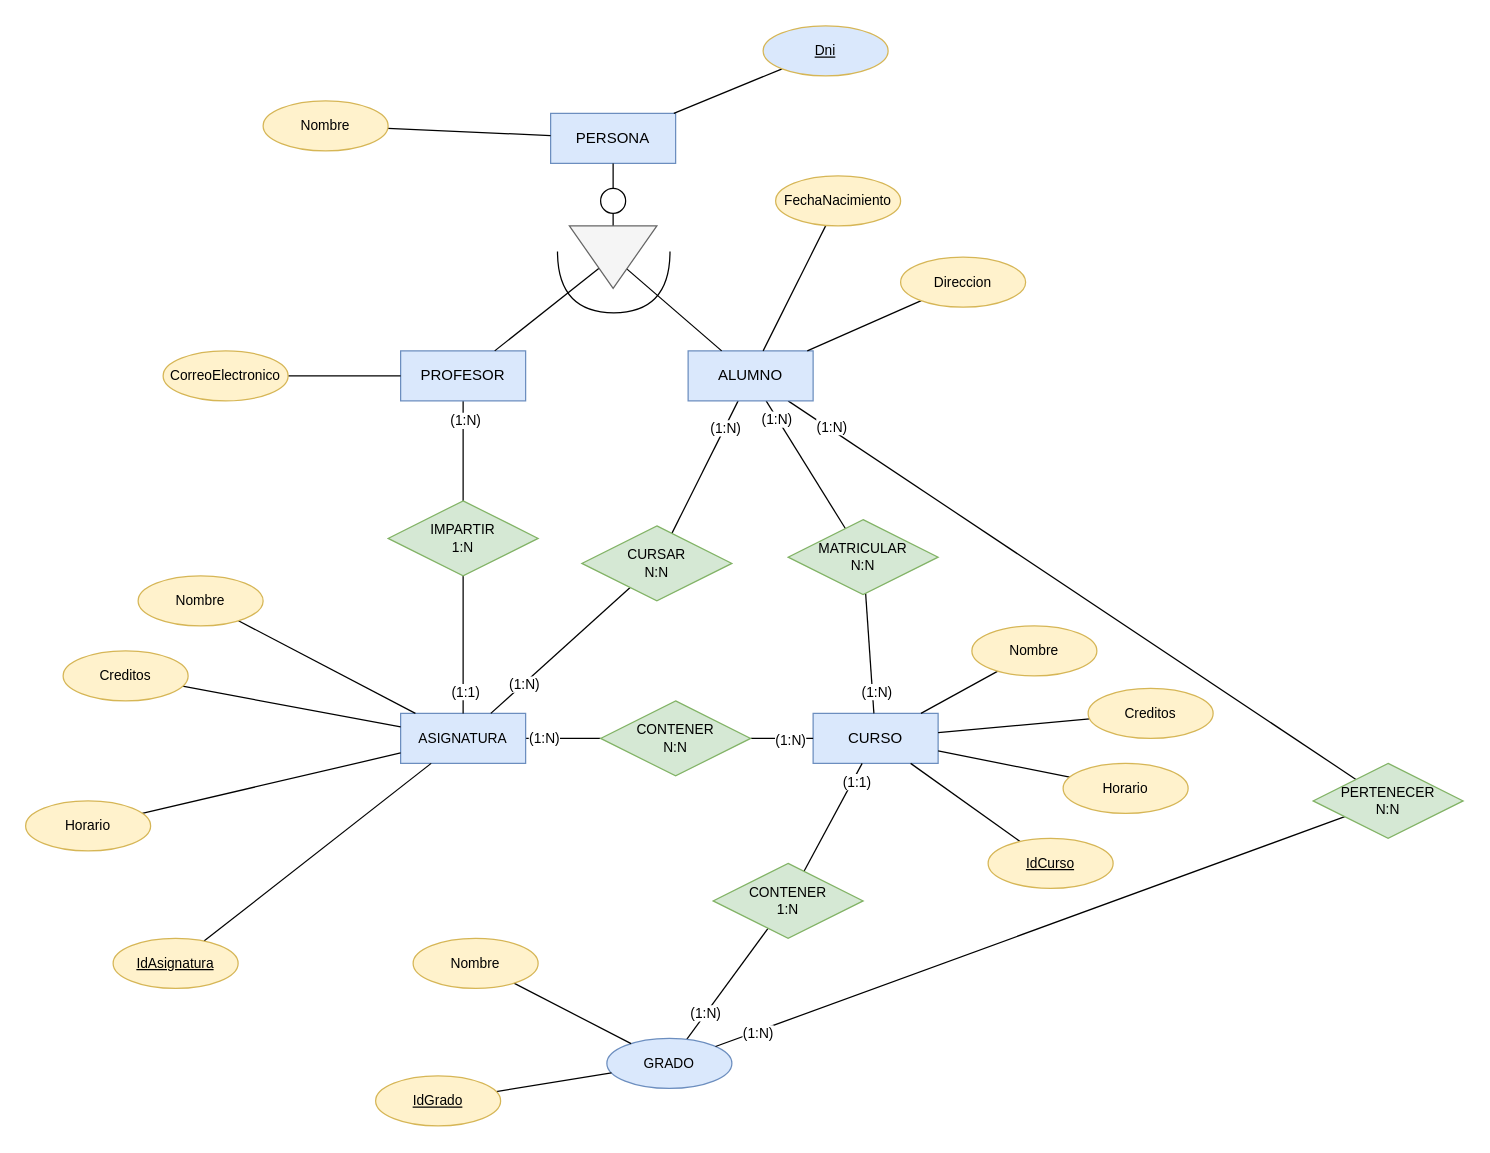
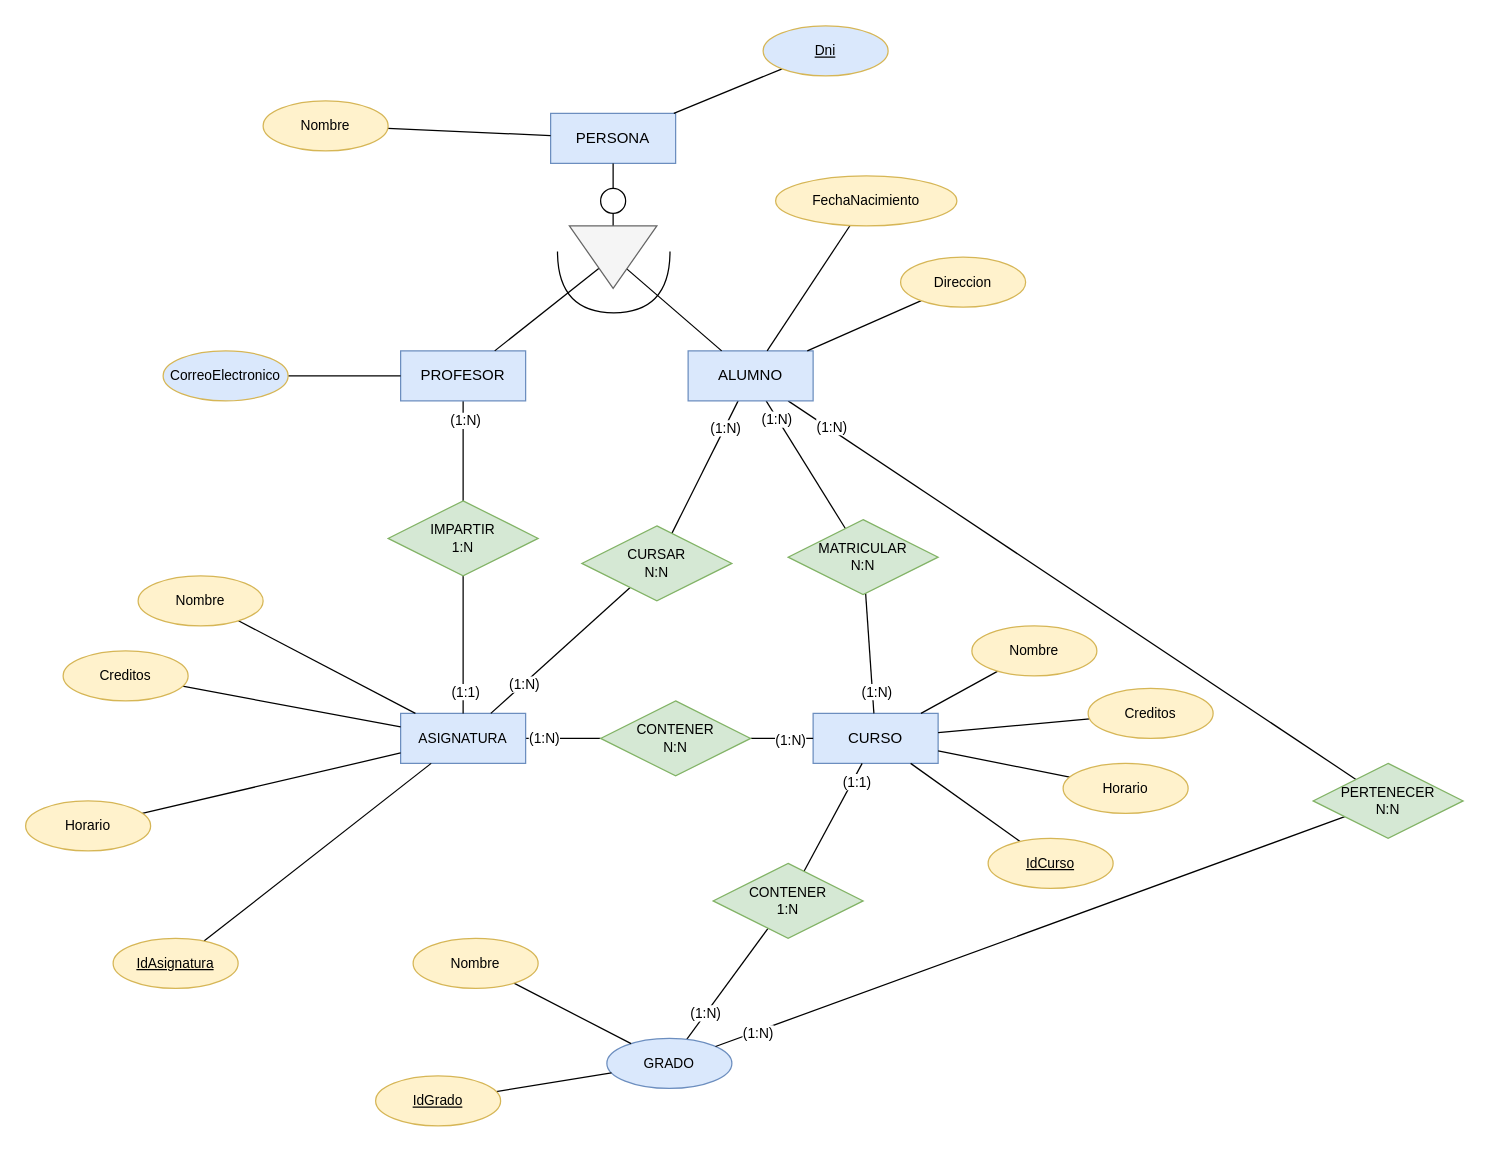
- <mxCell id="24" value="FechaNacimiento" style="ellipse;whiteSpace=wrap;html=1;align=center;fontFamily=Helvetica;fontSize=11;fillColor=#fff2cc;strokeColor=#d6b656;" vertex="1" parent="1"><mxGeometry x="620" y="140" width="100" height="40" as="geometry" /></mxCell>
+ <mxCell id="24" value="FechaNacimiento" style="ellipse;whiteSpace=wrap;html=1;align=center;fontFamily=Helvetica;fontSize=11;fillColor=#fff2cc;strokeColor=#d6b656;" vertex="1" parent="1"><mxGeometry x="620" y="140" width="145" height="40" as="geometry" /></mxCell>
- <mxCell id="28" value="CorreoElectronico" style="ellipse;whiteSpace=wrap;html=1;align=center;fontFamily=Helvetica;fontSize=11;fillColor=#fff2cc;strokeColor=#d6b656;" vertex="1" parent="1"><mxGeometry x="130" y="280" width="100" height="40" as="geometry" /></mxCell>
+ <mxCell id="28" value="CorreoElectronico" style="ellipse;whiteSpace=wrap;html=1;align=center;fontFamily=Helvetica;fontSize=11;fillColor=#dae8fc;strokeColor=#d6b656;" vertex="1" parent="1"><mxGeometry x="130" y="280" width="100" height="40" as="geometry" /></mxCell>
